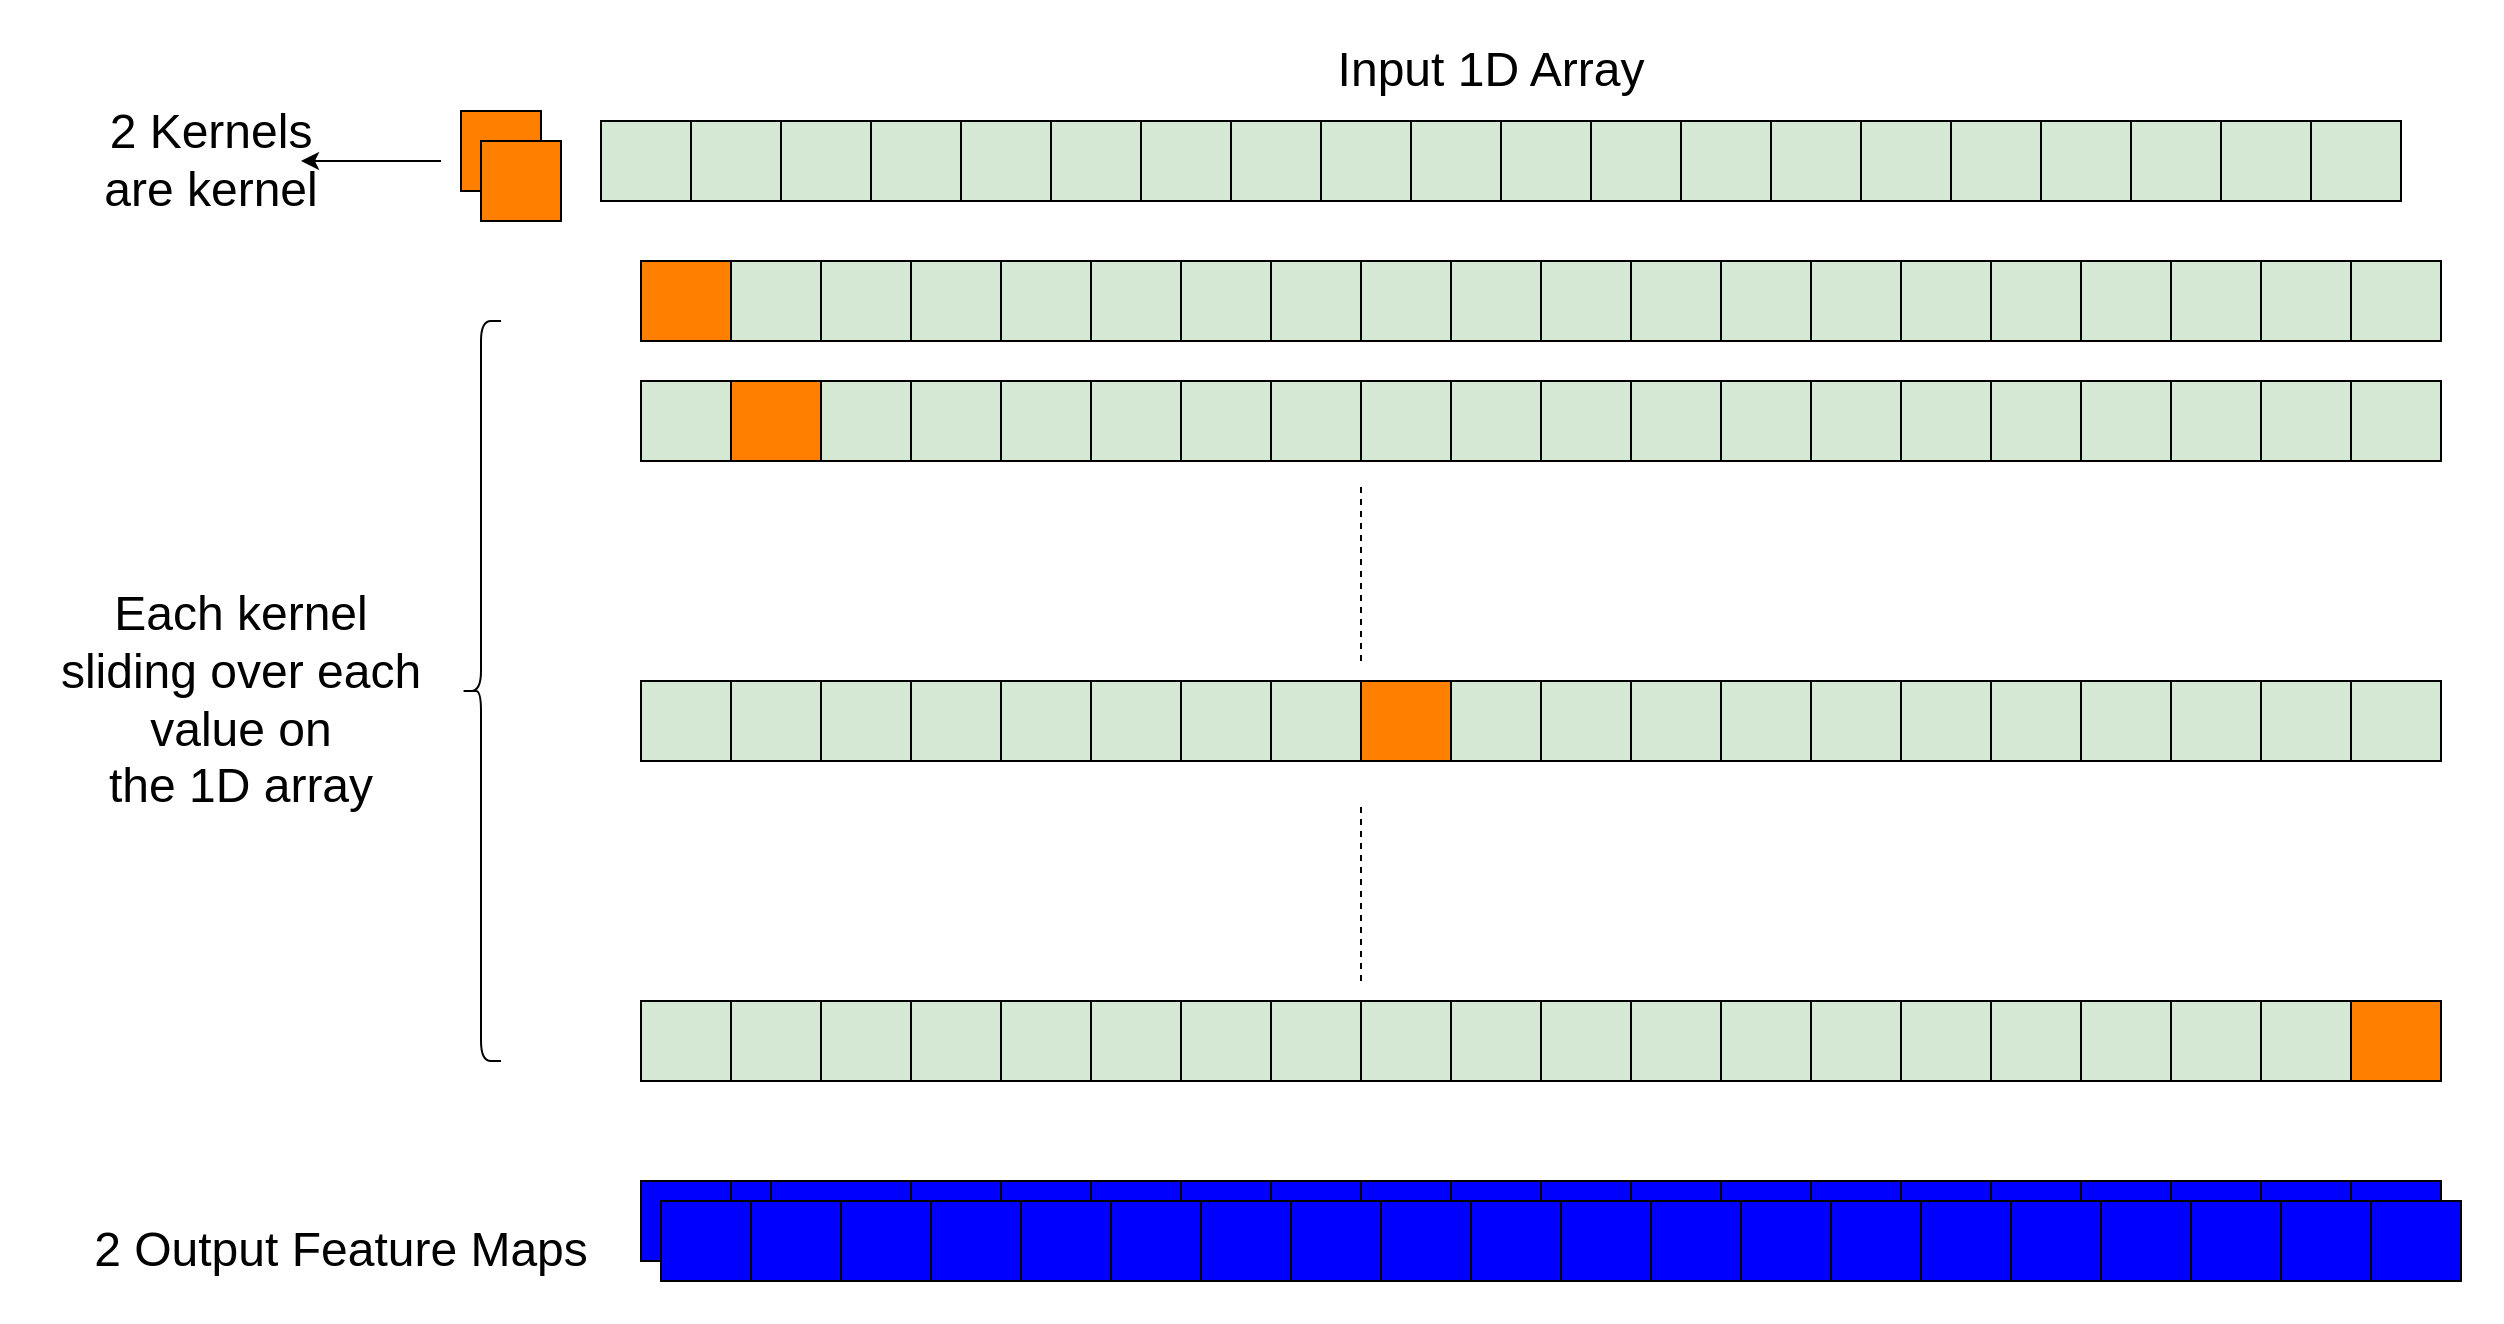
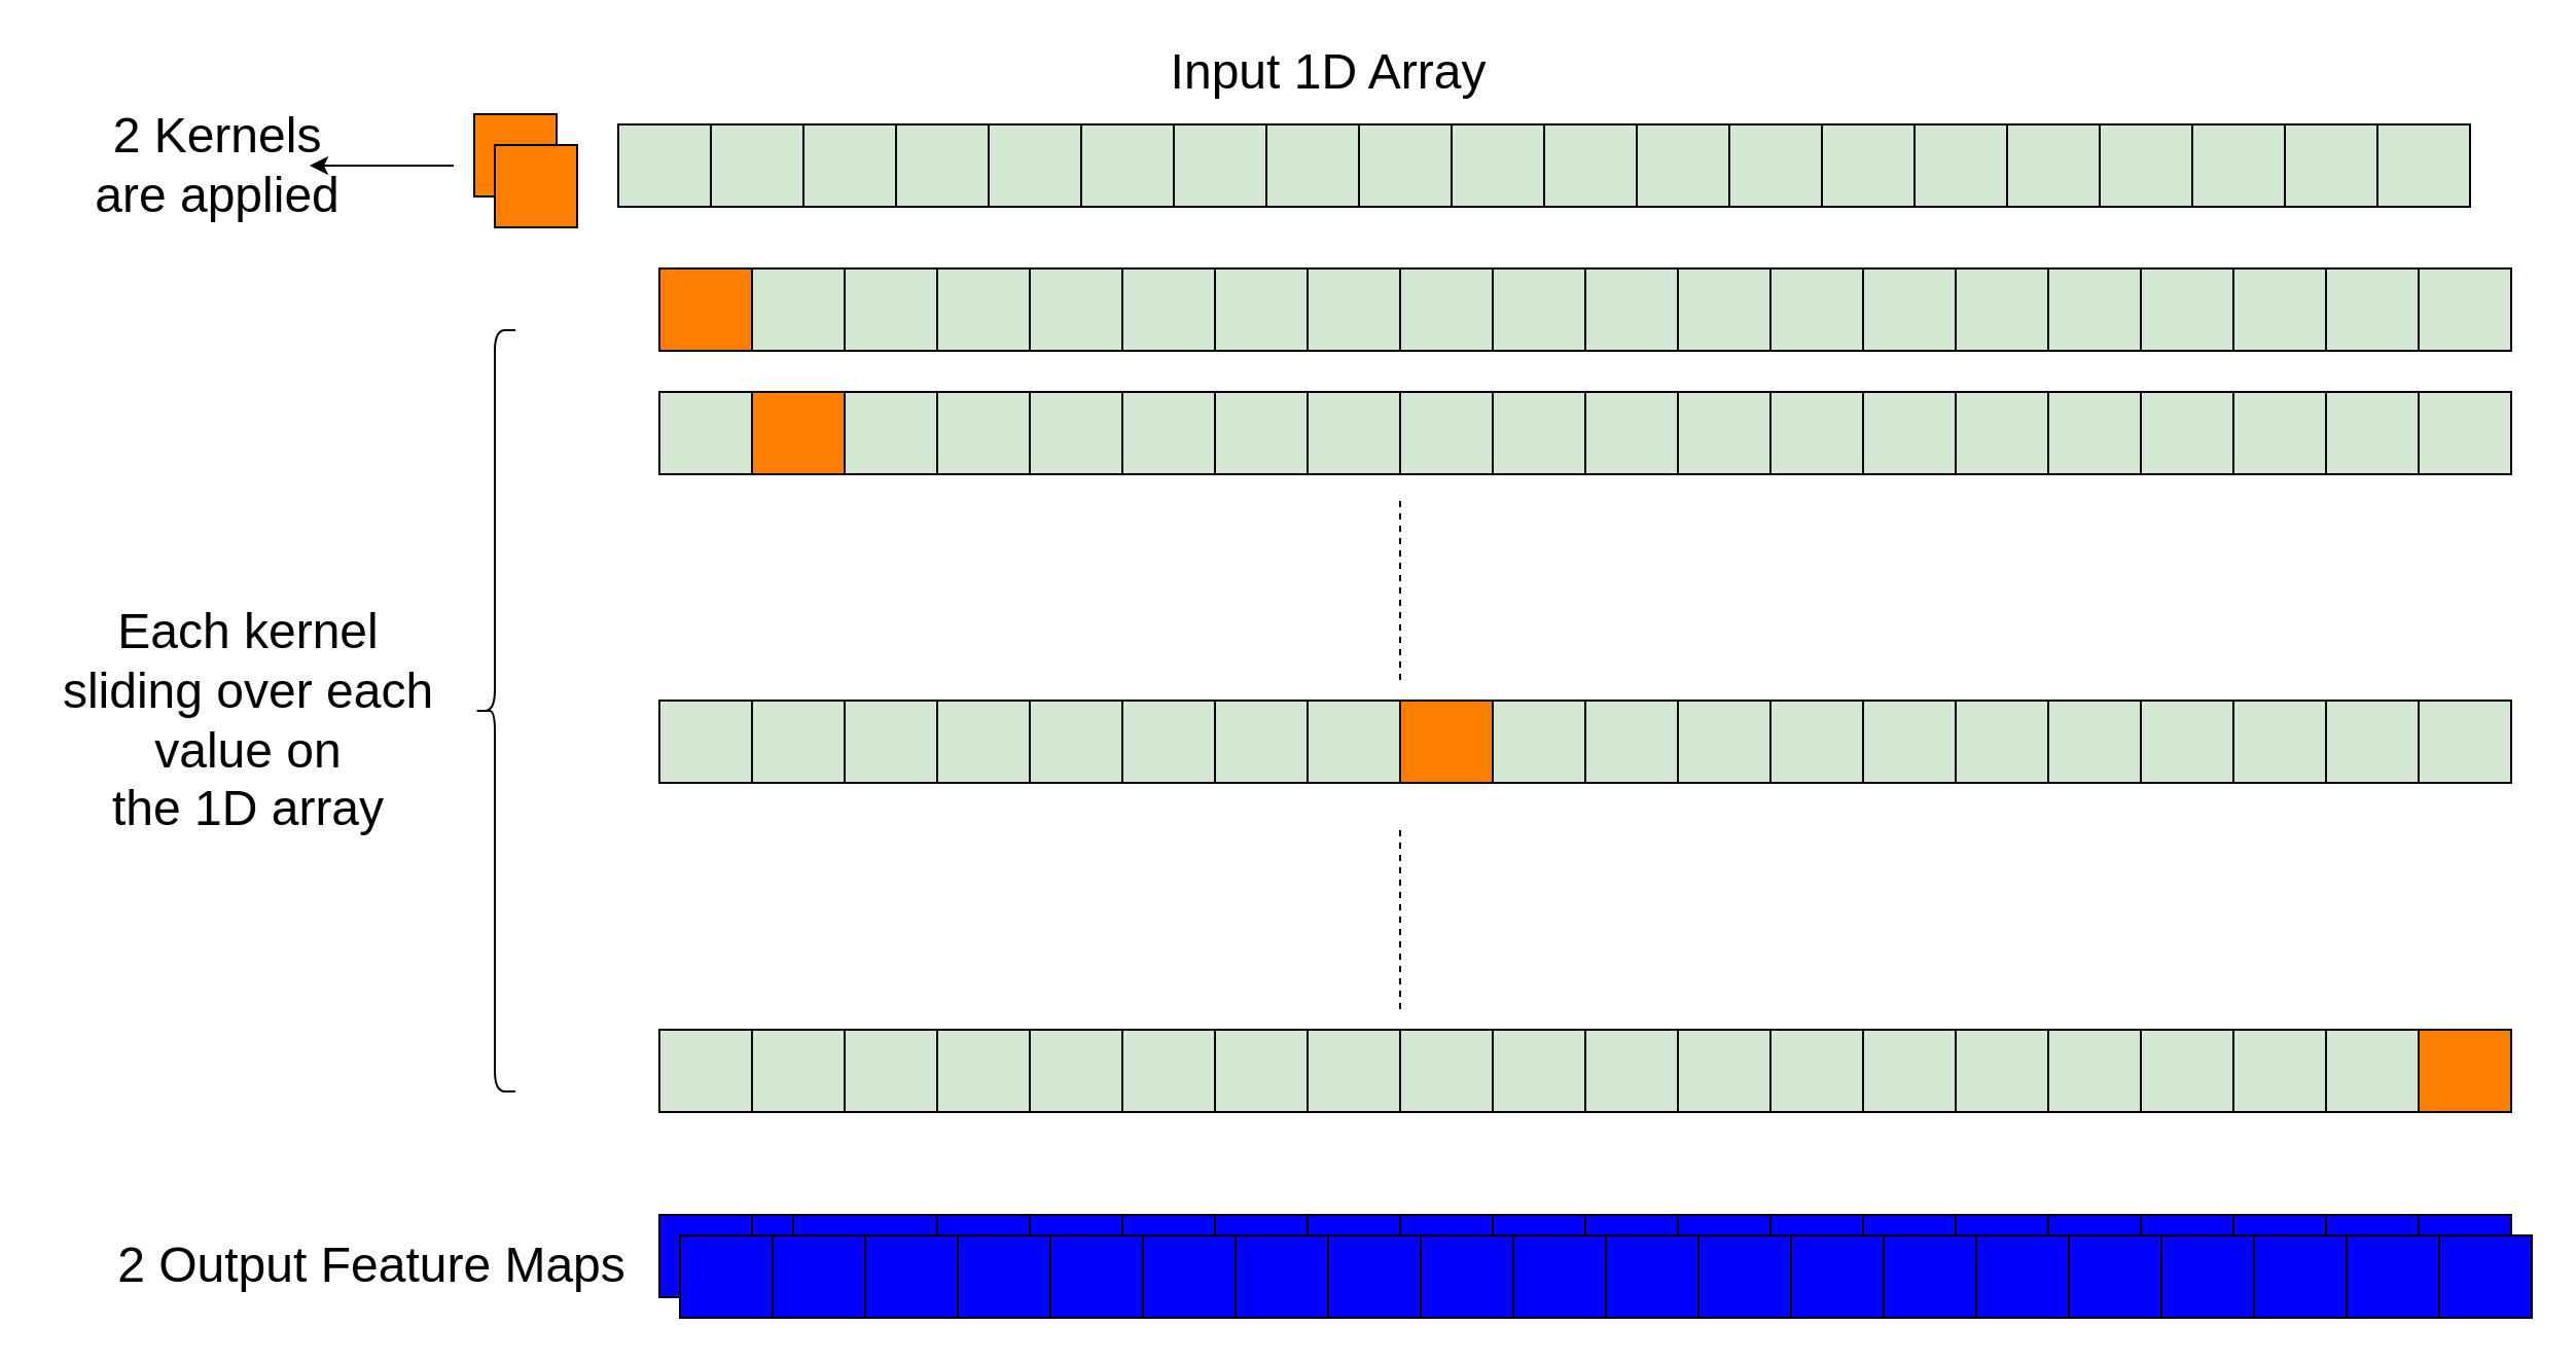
- <mxCell id="24" value="Input 1D Array" style="text;html=1;resizable=0;autosize=1;align=center;verticalAlign=middle;points=[];fillColor=none;strokeColor=none;rounded=0;fontSize=24;" vertex="1" parent="1"><mxGeometry x="660" y="20" width="170" height="30" as="geometry" /></mxCell>
+ <mxCell id="24" value="Input 1D Array" style="text;html=1;resizable=0;autosize=1;align=center;verticalAlign=middle;points=[];fillColor=none;strokeColor=none;rounded=0;fontSize=24;" vertex="1" parent="1"><mxGeometry x="560" y="20" width="170" height="30" as="geometry" /></mxCell>
- <mxCell id="26" value="2 Kernels&lt;br&gt;are kernel" style="text;html=1;resizable=0;autosize=1;align=center;verticalAlign=middle;points=[];fillColor=none;strokeColor=none;rounded=0;fontSize=24;" vertex="1" parent="1"><mxGeometry x="40" y="50" width="130" height="60" as="geometry" /></mxCell>
+ <mxCell id="26" value="2 Kernels&lt;br&gt;are applied" style="text;html=1;resizable=0;autosize=1;align=center;verticalAlign=middle;points=[];fillColor=none;strokeColor=none;rounded=0;fontSize=24;" vertex="1" parent="1"><mxGeometry x="40" y="50" width="130" height="60" as="geometry" /></mxCell>
- <mxCell id="177" value="2 Output Feature Maps" style="text;html=1;resizable=0;autosize=1;align=center;verticalAlign=middle;points=[];fillColor=none;strokeColor=none;rounded=0;fontSize=24;" vertex="1" parent="1"><mxGeometry x="40" y="610" width="260" height="30" as="geometry" /></mxCell>
+ <mxCell id="177" value="2 Output Feature Maps" style="text;html=1;resizable=0;autosize=1;align=center;verticalAlign=middle;points=[];fillColor=none;strokeColor=none;rounded=0;fontSize=24;" vertex="1" parent="1"><mxGeometry x="50" y="600" width="260" height="30" as="geometry" /></mxCell>
